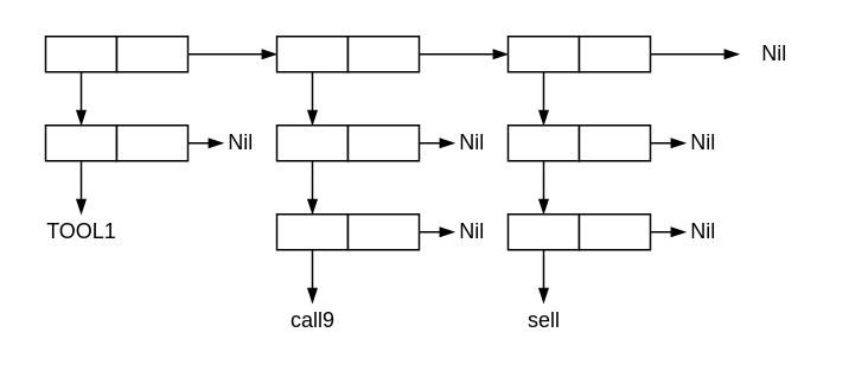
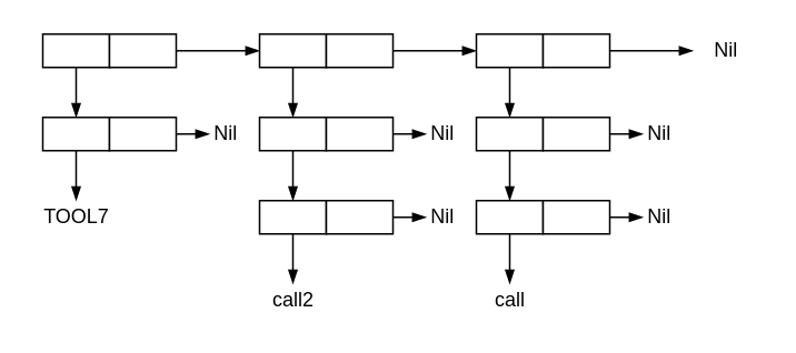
- <mxCell id="8" value="TOOL1" style="text;html=1;align=center;verticalAlign=middle;resizable=0;points=[];autosize=1;" parent="1" vertex="1"><mxGeometry x="20" y="120" width="50" height="20" as="geometry" /></mxCell>
+ <mxCell id="8" value="TOOL7" style="text;html=1;align=center;verticalAlign=middle;resizable=0;points=[];autosize=1;" parent="1" vertex="1"><mxGeometry x="20" y="120" width="50" height="20" as="geometry" /></mxCell>
- <mxCell id="13" value="call9" style="text;html=1;align=center;verticalAlign=middle;resizable=0;points=[];autosize=1;" parent="1" vertex="1"><mxGeometry x="155" y="170" width="40" height="20" as="geometry" /></mxCell>
+ <mxCell id="13" value="call2" style="text;html=1;align=center;verticalAlign=middle;resizable=0;points=[];autosize=1;" parent="1" vertex="1"><mxGeometry x="155" y="170" width="40" height="20" as="geometry" /></mxCell>
- <mxCell id="18" value="sell" style="text;html=1;align=center;verticalAlign=middle;resizable=0;points=[];autosize=1;" parent="1" vertex="1"><mxGeometry x="290" y="170" width="30" height="20" as="geometry" /></mxCell>
+ <mxCell id="18" value="call" style="text;html=1;align=center;verticalAlign=middle;resizable=0;points=[];autosize=1;" parent="1" vertex="1"><mxGeometry x="290" y="170" width="30" height="20" as="geometry" /></mxCell>
